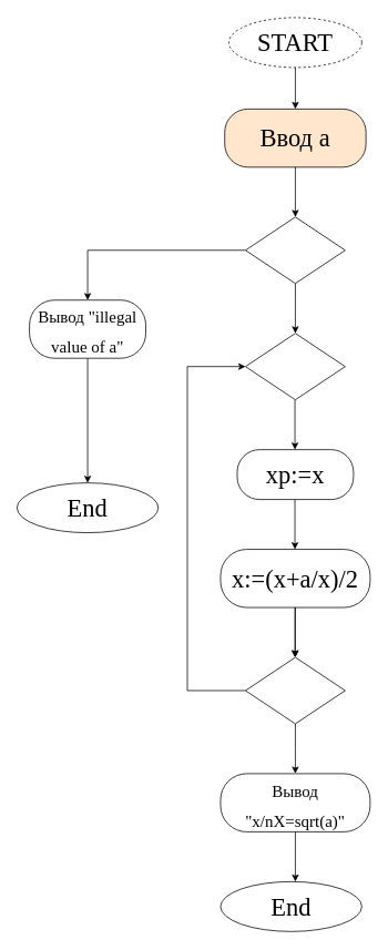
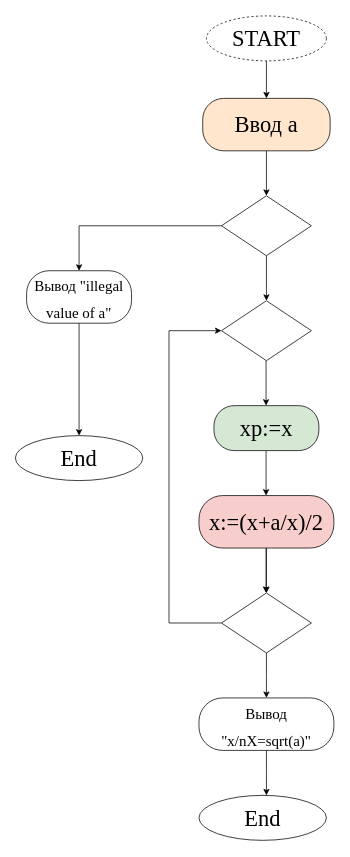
- <mxCell id="14" value="xp:=x" style="rounded=1;whiteSpace=wrap;html=1;fontFamily=Times New Roman;fontSize=30;arcSize=45;" parent="1" vertex="1"><mxGeometry x="285" y="540" width="140" height="60" as="geometry" /></mxCell>
+ <mxCell id="14" value="xp:=x" style="rounded=1;whiteSpace=wrap;html=1;fontFamily=Times New Roman;fontSize=30;arcSize=45;fillColor=#d5e8d4;" parent="1" vertex="1"><mxGeometry x="285" y="540" width="140" height="60" as="geometry" /></mxCell>
- <mxCell id="11" value="x:=(x+a/x)/2" style="rounded=1;whiteSpace=wrap;html=1;fontFamily=Times New Roman;fontSize=30;arcSize=45;" parent="1" vertex="1"><mxGeometry x="265" y="660" width="180" height="70" as="geometry" /></mxCell>
+ <mxCell id="11" value="x:=(x+a/x)/2" style="rounded=1;whiteSpace=wrap;html=1;fontFamily=Times New Roman;fontSize=30;arcSize=45;fillColor=#f8cecc;" parent="1" vertex="1"><mxGeometry x="265" y="660" width="180" height="70" as="geometry" /></mxCell>
